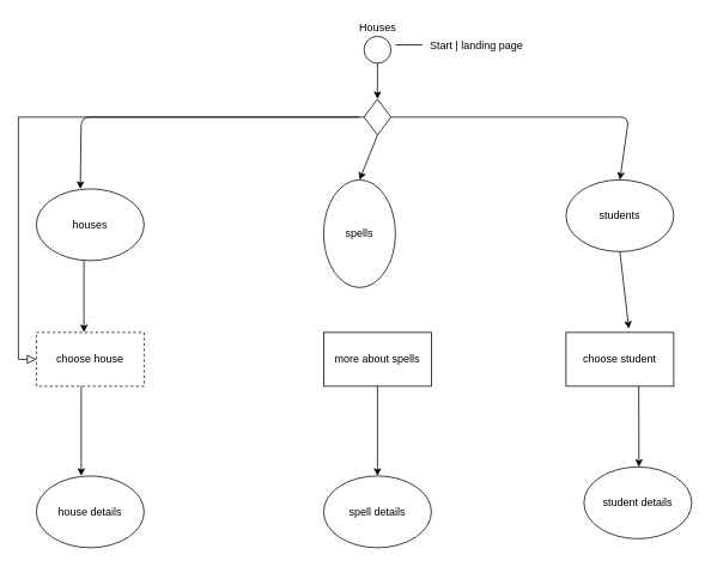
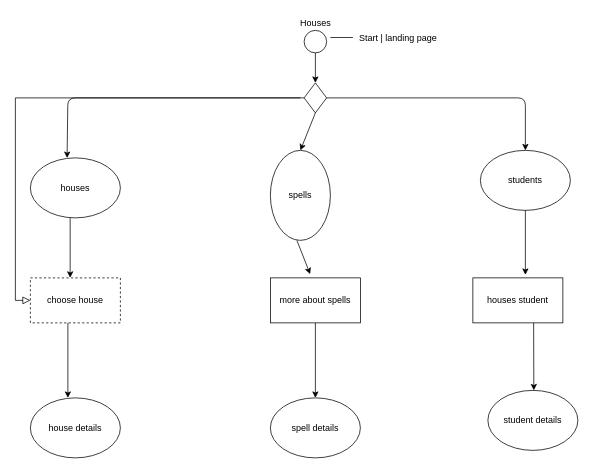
- <mxCell id="3" value="students" style="ellipse;whiteSpace=wrap;html=1;" vertex="1" parent="1"><mxGeometry x="630" y="200" width="120" height="80" as="geometry" /></mxCell>
+ <mxCell id="3" value="students" style="ellipse;whiteSpace=wrap;html=1;" vertex="1" parent="1"><mxGeometry x="640" y="200" width="120" height="80" as="geometry" /></mxCell>
+ <mxCell id="14" value="" style="endArrow=classic;html=1;entryX=0.442;entryY=-0.083;entryDx=0;entryDy=0;entryPerimeter=0;exitX=0.442;exitY=1;exitDx=0;exitDy=0;exitPerimeter=0;" edge="1" parent="1" source="4" target="8"><mxGeometry width="50" height="50" relative="1" as="geometry"><mxPoint x="320" y="260" as="sourcePoint" /><mxPoint x="410" y="260" as="targetPoint" /></mxGeometry></mxCell>
- <mxCell id="9" value="choose student" style="rounded=0;whiteSpace=wrap;html=1;" vertex="1" parent="1"><mxGeometry x="630" y="370" width="120" height="60" as="geometry" /></mxCell>
+ <mxCell id="9" value="houses student" style="rounded=0;whiteSpace=wrap;html=1;" vertex="1" parent="1"><mxGeometry x="630" y="370" width="120" height="60" as="geometry" /></mxCell>
